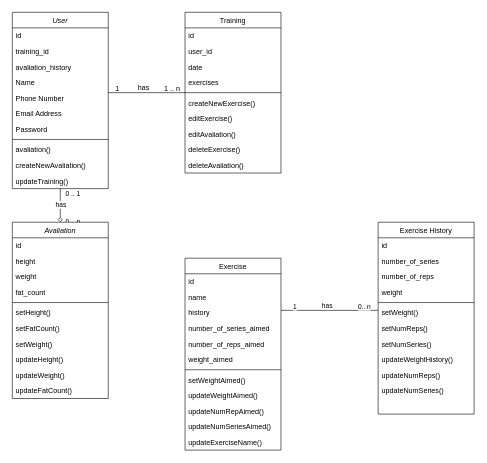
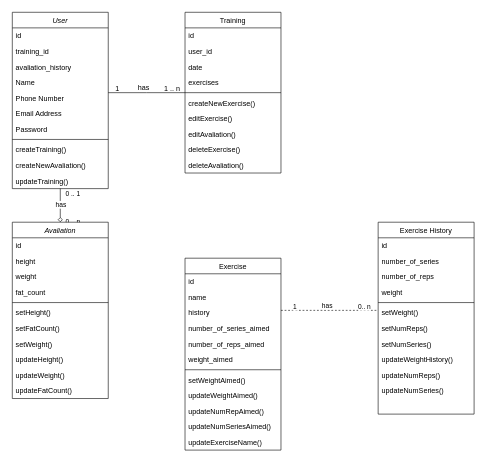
- <mxCell id="15" value="avaliation()" style="text;align=left;verticalAlign=top;spacingLeft=4;spacingRight=4;overflow=hidden;rotatable=0;points=[[0,0.5],[1,0.5]];portConstraint=eastwest;" parent="6" vertex="1"><mxGeometry y="216" width="160" height="26" as="geometry" /></mxCell>
+ <mxCell id="15" value="createTraining()" style="text;align=left;verticalAlign=top;spacingLeft=4;spacingRight=4;overflow=hidden;rotatable=0;points=[[0,0.5],[1,0.5]];portConstraint=eastwest;" parent="6" vertex="1"><mxGeometry y="216" width="160" height="26" as="geometry" /></mxCell>
- <mxCell id="33" style="edgeStyle=orthogonalEdgeStyle;rounded=0;orthogonalLoop=1;jettySize=auto;html=1;endArrow=none;endFill=0;" parent="1" source="37" target="62" edge="1"><mxGeometry relative="1" as="geometry"><Array as="points"><mxPoint x="570" y="517" /><mxPoint x="570" y="517" /></Array></mxGeometry></mxCell>
+ <mxCell id="33" style="edgeStyle=orthogonalEdgeStyle;rounded=0;orthogonalLoop=1;jettySize=auto;html=1;endArrow=none;endFill=0;dashed=1;" parent="1" source="37" target="62" edge="1"><mxGeometry relative="1" as="geometry"><Array as="points"><mxPoint x="570" y="517" /><mxPoint x="570" y="517" /></Array></mxGeometry></mxCell>
